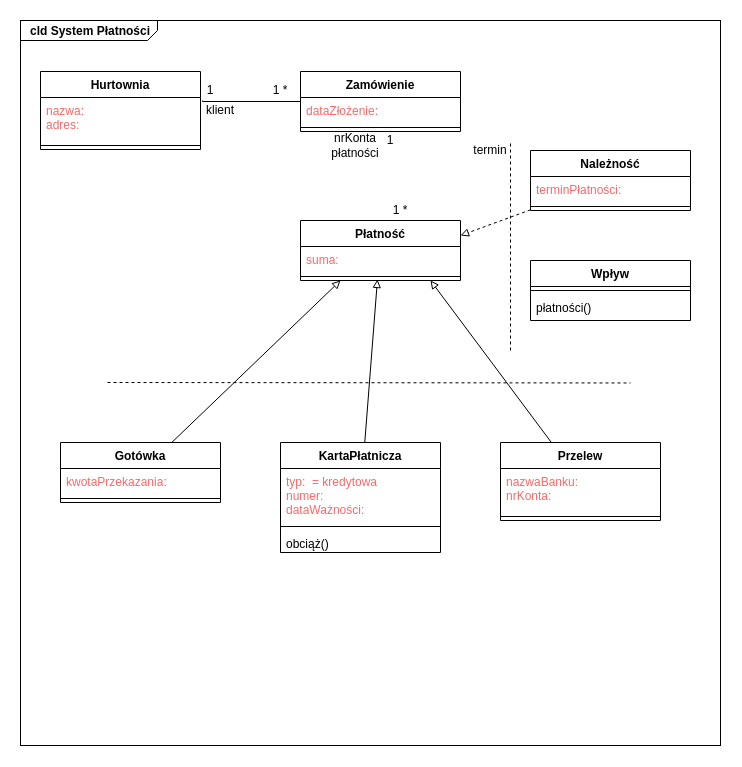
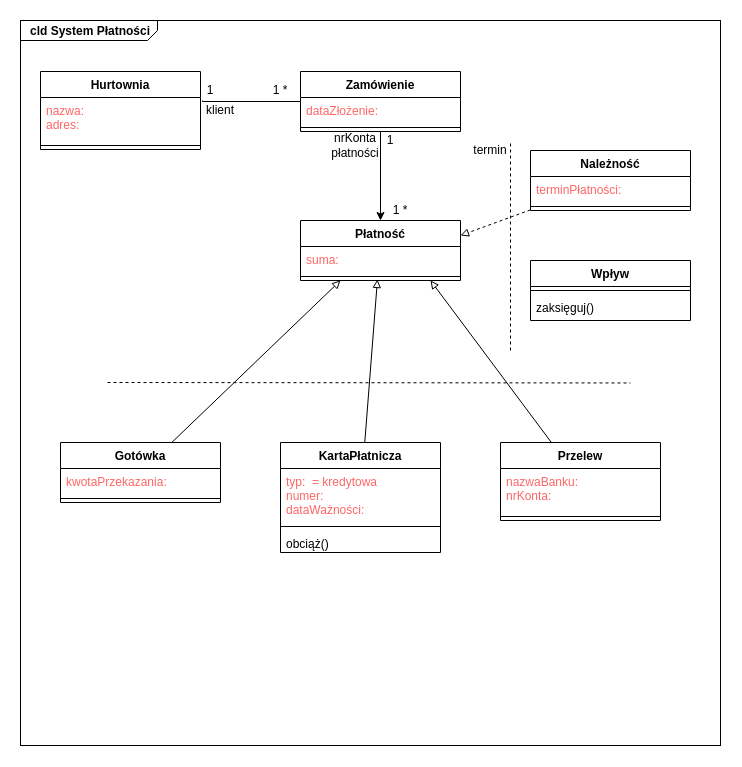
+ <mxCell id="14" style="edgeStyle=orthogonalEdgeStyle;rounded=0;orthogonalLoop=1;jettySize=auto;html=1;endArrow=classic;endFill=1;" edge="1" parent="1" source="15" target="18"><mxGeometry relative="1" as="geometry" /></mxCell>
- <mxCell id="9" value="płatności()" style="text;strokeColor=none;fillColor=none;align=left;verticalAlign=top;spacingLeft=4;spacingRight=4;overflow=hidden;rotatable=0;points=[[0,0.5],[1,0.5]];portConstraint=eastwest;" vertex="1" parent="7"><mxGeometry y="34" width="160" height="26" as="geometry" /></mxCell>
+ <mxCell id="9" value="zaksięguj()" style="text;strokeColor=none;fillColor=none;align=left;verticalAlign=top;spacingLeft=4;spacingRight=4;overflow=hidden;rotatable=0;points=[[0,0.5],[1,0.5]];portConstraint=eastwest;" vertex="1" parent="7"><mxGeometry y="34" width="160" height="26" as="geometry" /></mxCell>
